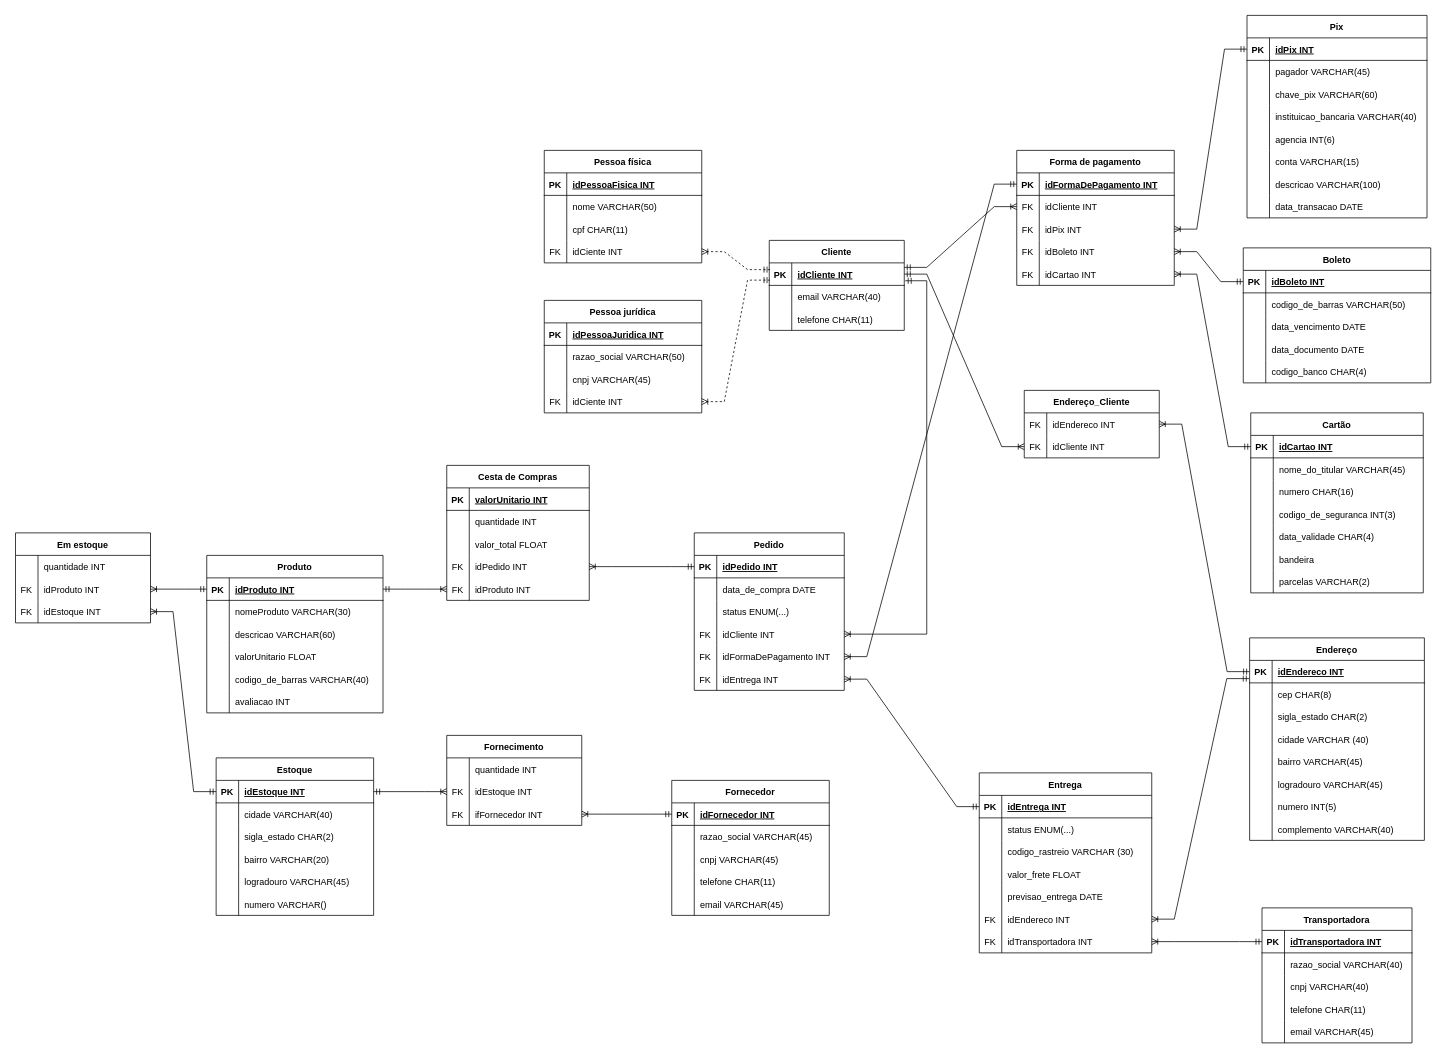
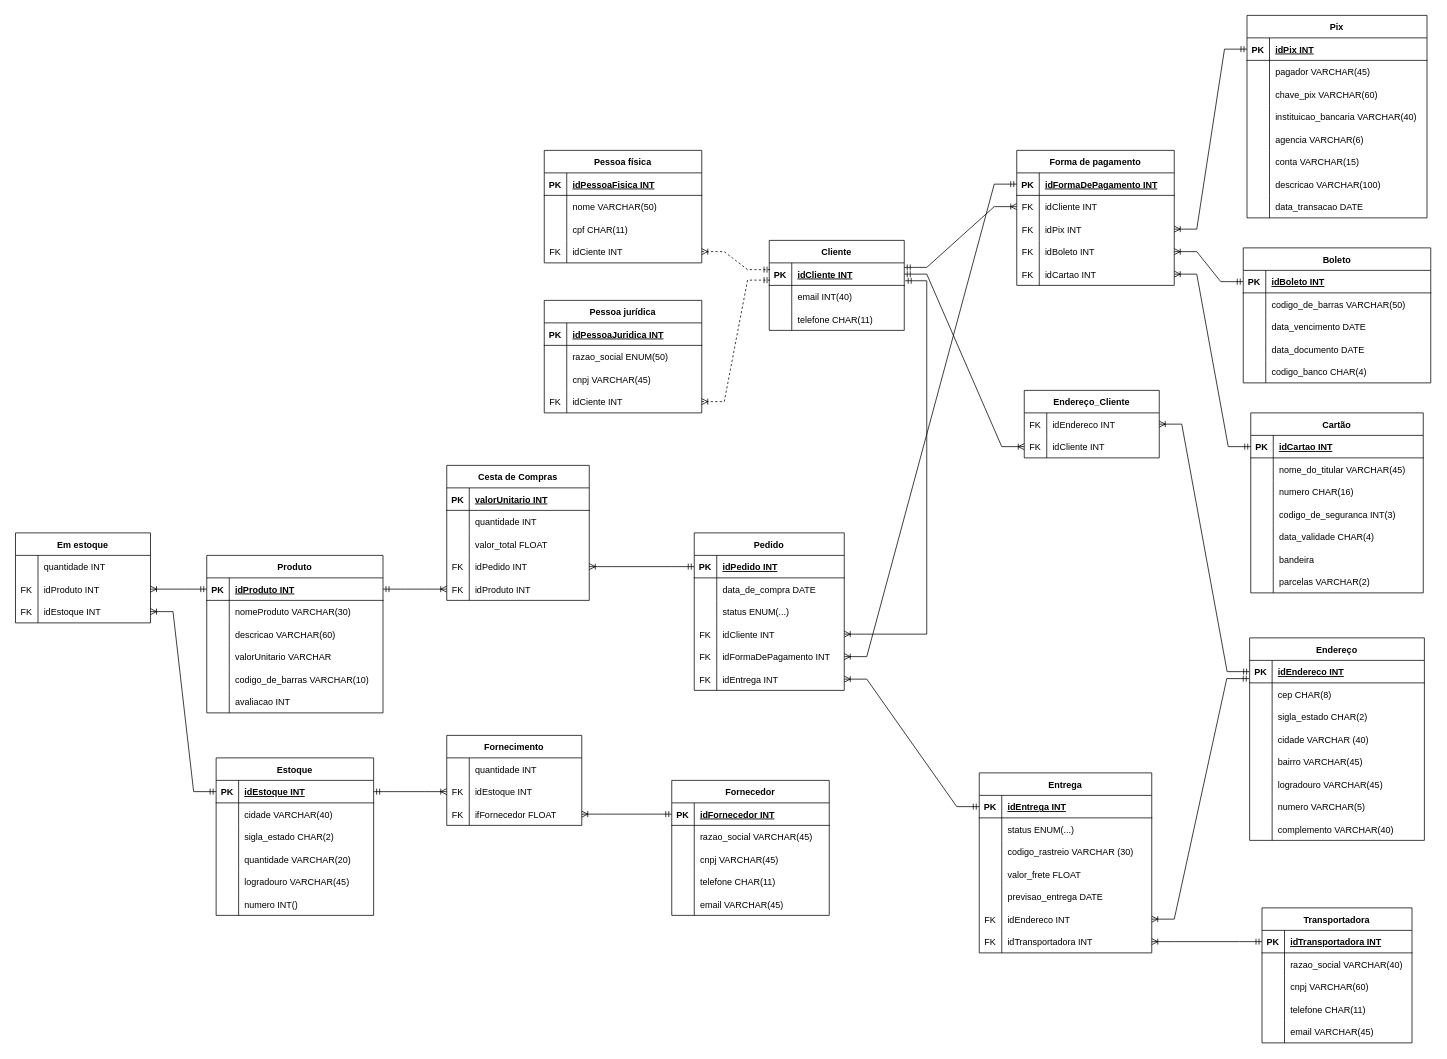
- <mxCell id="141" value="agencia INT(6)" style="shape=partialRectangle;connectable=0;fillColor=none;top=0;left=0;bottom=0;right=0;align=left;spacingLeft=6;overflow=hidden;" vertex="1" parent="139"><mxGeometry x="30" width="210" height="30" as="geometry"><mxRectangle width="210" height="30" as="alternateBounds" /></mxGeometry></mxCell>
+ <mxCell id="141" value="agencia VARCHAR(6)" style="shape=partialRectangle;connectable=0;fillColor=none;top=0;left=0;bottom=0;right=0;align=left;spacingLeft=6;overflow=hidden;" vertex="1" parent="139"><mxGeometry x="30" width="210" height="30" as="geometry"><mxRectangle width="210" height="30" as="alternateBounds" /></mxGeometry></mxCell>
- <mxCell id="21" value="email VARCHAR(40)" style="shape=partialRectangle;connectable=0;fillColor=none;top=0;left=0;bottom=0;right=0;align=left;spacingLeft=6;overflow=hidden;" vertex="1" parent="19"><mxGeometry x="30" width="150" height="30" as="geometry"><mxRectangle width="150" height="30" as="alternateBounds" /></mxGeometry></mxCell>
+ <mxCell id="21" value="email INT(40)" style="shape=partialRectangle;connectable=0;fillColor=none;top=0;left=0;bottom=0;right=0;align=left;spacingLeft=6;overflow=hidden;" vertex="1" parent="19"><mxGeometry x="30" width="150" height="30" as="geometry"><mxRectangle width="150" height="30" as="alternateBounds" /></mxGeometry></mxCell>
- <mxCell id="31" value="razao_social VARCHAR(50)" style="shape=partialRectangle;connectable=0;fillColor=none;top=0;left=0;bottom=0;right=0;align=left;spacingLeft=6;overflow=hidden;" vertex="1" parent="29"><mxGeometry x="30" width="180" height="30" as="geometry"><mxRectangle width="180" height="30" as="alternateBounds" /></mxGeometry></mxCell>
+ <mxCell id="31" value="razao_social ENUM(50)" style="shape=partialRectangle;connectable=0;fillColor=none;top=0;left=0;bottom=0;right=0;align=left;spacingLeft=6;overflow=hidden;" vertex="1" parent="29"><mxGeometry x="30" width="180" height="30" as="geometry"><mxRectangle width="180" height="30" as="alternateBounds" /></mxGeometry></mxCell>
- <mxCell id="220" value="valorUnitario FLOAT" style="shape=partialRectangle;connectable=0;fillColor=none;top=0;left=0;bottom=0;right=0;align=left;spacingLeft=6;overflow=hidden;" vertex="1" parent="218"><mxGeometry x="30" width="205" height="30" as="geometry"><mxRectangle width="205" height="30" as="alternateBounds" /></mxGeometry></mxCell>
+ <mxCell id="220" value="valorUnitario VARCHAR" style="shape=partialRectangle;connectable=0;fillColor=none;top=0;left=0;bottom=0;right=0;align=left;spacingLeft=6;overflow=hidden;" vertex="1" parent="218"><mxGeometry x="30" width="205" height="30" as="geometry"><mxRectangle width="205" height="30" as="alternateBounds" /></mxGeometry></mxCell>
- <mxCell id="223" value="codigo_de_barras VARCHAR(40)" style="shape=partialRectangle;connectable=0;fillColor=none;top=0;left=0;bottom=0;right=0;align=left;spacingLeft=6;overflow=hidden;" vertex="1" parent="221"><mxGeometry x="30" width="205" height="30" as="geometry"><mxRectangle width="205" height="30" as="alternateBounds" /></mxGeometry></mxCell>
+ <mxCell id="223" value="codigo_de_barras VARCHAR(10)" style="shape=partialRectangle;connectable=0;fillColor=none;top=0;left=0;bottom=0;right=0;align=left;spacingLeft=6;overflow=hidden;" vertex="1" parent="221"><mxGeometry x="30" width="205" height="30" as="geometry"><mxRectangle width="205" height="30" as="alternateBounds" /></mxGeometry></mxCell>
- <mxCell id="61" value="numero INT(5)" style="shape=partialRectangle;connectable=0;fillColor=none;top=0;left=0;bottom=0;right=0;align=left;spacingLeft=6;overflow=hidden;" vertex="1" parent="59"><mxGeometry x="30" width="203" height="30" as="geometry"><mxRectangle width="203" height="30" as="alternateBounds" /></mxGeometry></mxCell>
+ <mxCell id="61" value="numero VARCHAR(5)" style="shape=partialRectangle;connectable=0;fillColor=none;top=0;left=0;bottom=0;right=0;align=left;spacingLeft=6;overflow=hidden;" vertex="1" parent="59"><mxGeometry x="30" width="203" height="30" as="geometry"><mxRectangle width="203" height="30" as="alternateBounds" /></mxGeometry></mxCell>
- <mxCell id="297" value="ifFornecedor INT" style="shape=partialRectangle;connectable=0;fillColor=none;top=0;left=0;bottom=0;right=0;align=left;spacingLeft=6;fontStyle=0;overflow=hidden;" vertex="1" parent="295"><mxGeometry x="30" width="150" height="30" as="geometry"><mxRectangle width="150" height="30" as="alternateBounds" /></mxGeometry></mxCell>
+ <mxCell id="297" value="ifFornecedor FLOAT" style="shape=partialRectangle;connectable=0;fillColor=none;top=0;left=0;bottom=0;right=0;align=left;spacingLeft=6;fontStyle=0;overflow=hidden;" vertex="1" parent="295"><mxGeometry x="30" width="150" height="30" as="geometry"><mxRectangle width="150" height="30" as="alternateBounds" /></mxGeometry></mxCell>
- <mxCell id="255" value="bairro VARCHAR(20)" style="shape=partialRectangle;connectable=0;fillColor=none;top=0;left=0;bottom=0;right=0;align=left;spacingLeft=6;overflow=hidden;" vertex="1" parent="253"><mxGeometry x="30" width="180" height="30" as="geometry"><mxRectangle width="180" height="30" as="alternateBounds" /></mxGeometry></mxCell>
+ <mxCell id="255" value="quantidade VARCHAR(20)" style="shape=partialRectangle;connectable=0;fillColor=none;top=0;left=0;bottom=0;right=0;align=left;spacingLeft=6;overflow=hidden;" vertex="1" parent="253"><mxGeometry x="30" width="180" height="30" as="geometry"><mxRectangle width="180" height="30" as="alternateBounds" /></mxGeometry></mxCell>
- <mxCell id="261" value="numero VARCHAR()" style="shape=partialRectangle;connectable=0;fillColor=none;top=0;left=0;bottom=0;right=0;align=left;spacingLeft=6;overflow=hidden;" vertex="1" parent="259"><mxGeometry x="30" width="180" height="30" as="geometry"><mxRectangle width="180" height="30" as="alternateBounds" /></mxGeometry></mxCell>
+ <mxCell id="261" value="numero INT()" style="shape=partialRectangle;connectable=0;fillColor=none;top=0;left=0;bottom=0;right=0;align=left;spacingLeft=6;overflow=hidden;" vertex="1" parent="259"><mxGeometry x="30" width="180" height="30" as="geometry"><mxRectangle width="180" height="30" as="alternateBounds" /></mxGeometry></mxCell>
- <mxCell id="201" value="cnpj VARCHAR(40)" style="shape=partialRectangle;connectable=0;fillColor=none;top=0;left=0;bottom=0;right=0;align=left;spacingLeft=6;overflow=hidden;" vertex="1" parent="199"><mxGeometry x="30" width="170" height="30" as="geometry"><mxRectangle width="170" height="30" as="alternateBounds" /></mxGeometry></mxCell>
+ <mxCell id="201" value="cnpj VARCHAR(60)" style="shape=partialRectangle;connectable=0;fillColor=none;top=0;left=0;bottom=0;right=0;align=left;spacingLeft=6;overflow=hidden;" vertex="1" parent="199"><mxGeometry x="30" width="170" height="30" as="geometry"><mxRectangle width="170" height="30" as="alternateBounds" /></mxGeometry></mxCell>
